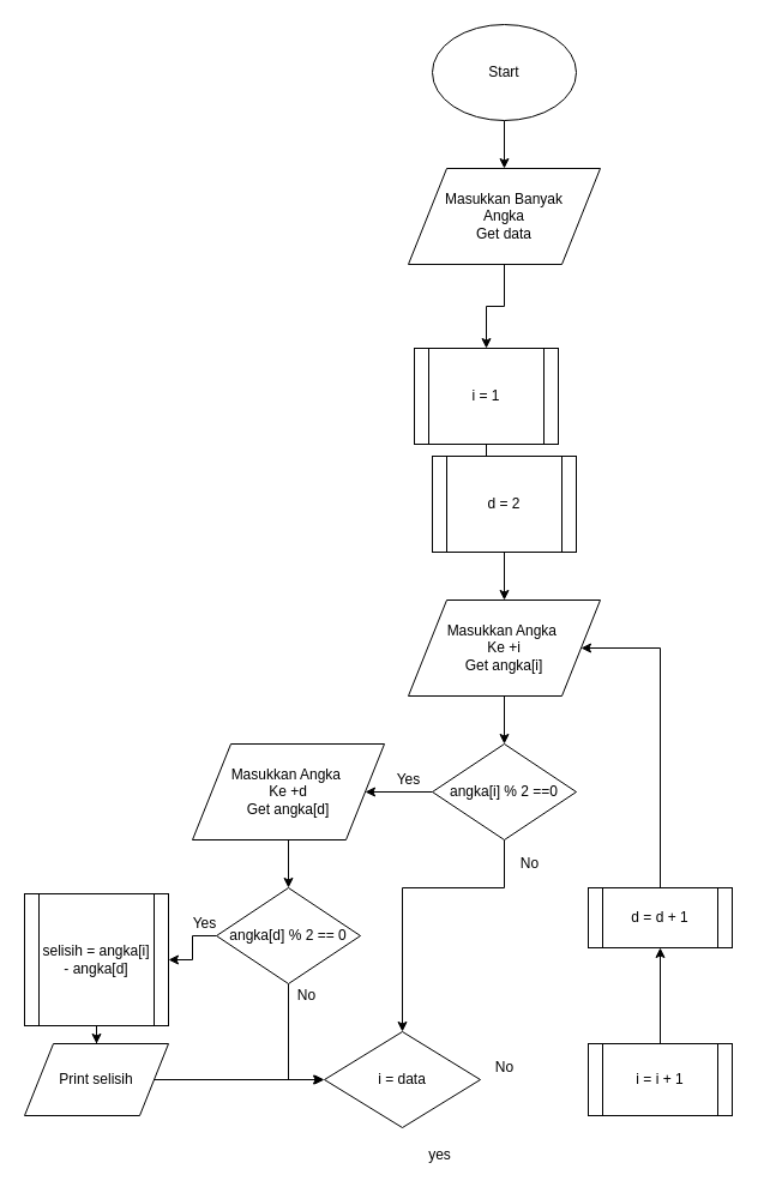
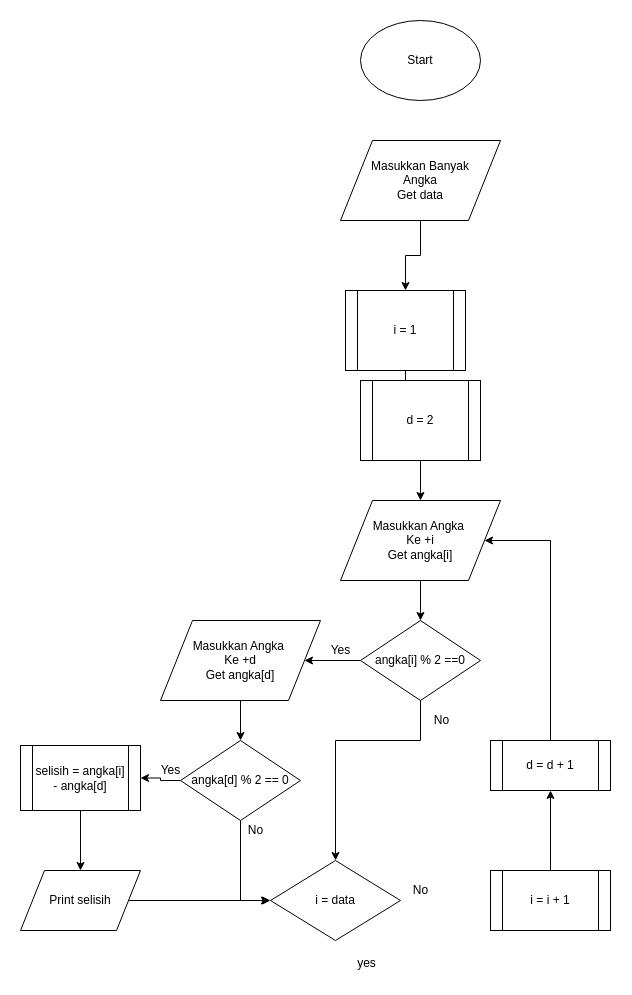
- <mxCell id="2" value="" style="edgeStyle=orthogonalEdgeStyle;rounded=0;orthogonalLoop=1;jettySize=auto;html=1;" parent="1" source="3" target="4" edge="1"><mxGeometry relative="1" as="geometry" /></mxCell>
- <mxCell id="22" value="selisih = angka[i] - angka[d]" style="shape=process;whiteSpace=wrap;html=1;backgroundOutline=1;" parent="1" vertex="1"><mxGeometry x="20" y="745" width="120" height="110" as="geometry" /></mxCell>
+ <mxCell id="22" value="selisih = angka[i] - angka[d]" style="shape=process;whiteSpace=wrap;html=1;backgroundOutline=1;" parent="1" vertex="1"><mxGeometry x="20" y="745" width="120" height="65" as="geometry" /></mxCell>
